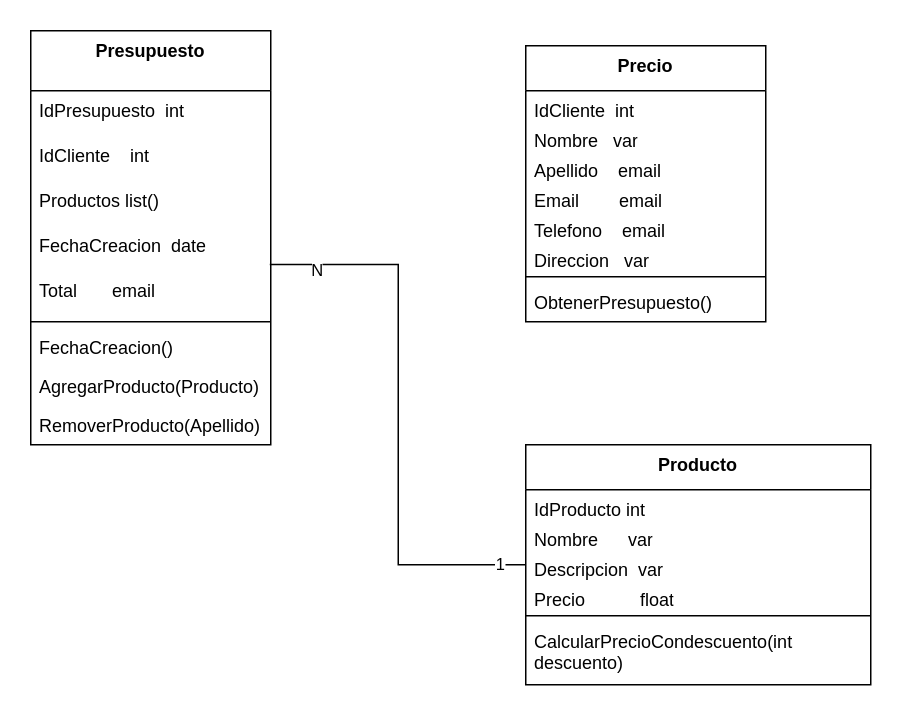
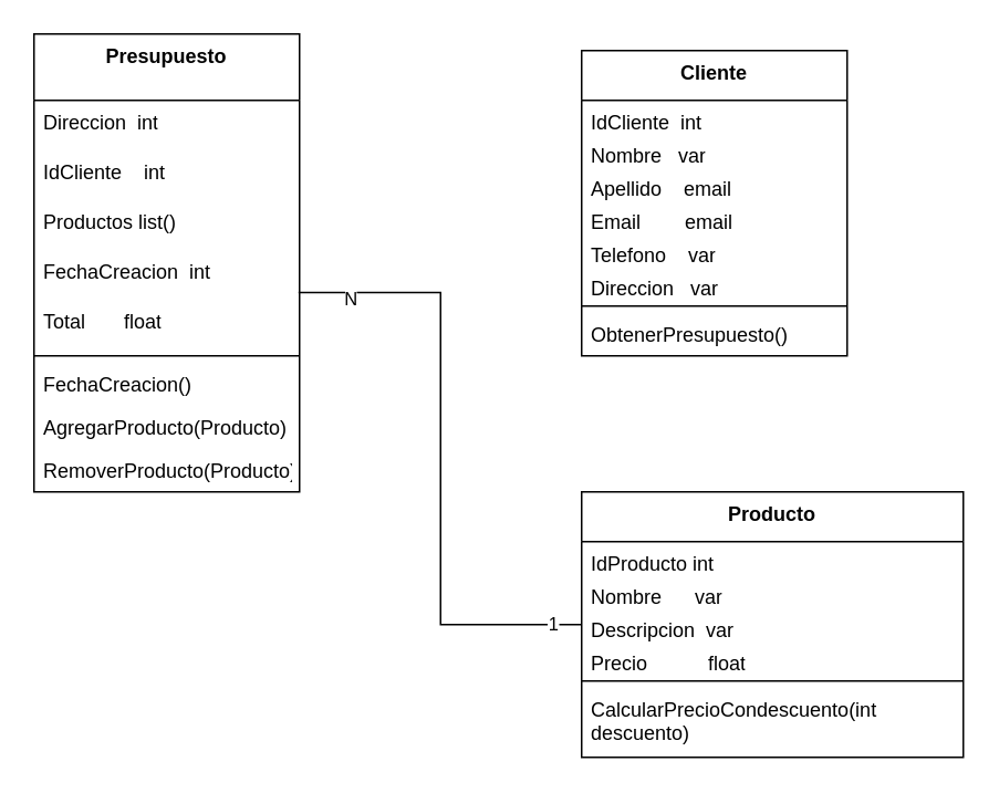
- <mxCell id="12" value="Precio" style="swimlane;fontStyle=1;align=center;verticalAlign=top;childLayout=stackLayout;horizontal=1;startSize=30;horizontalStack=0;resizeParent=1;resizeParentMax=0;resizeLast=0;collapsible=1;marginBottom=0;whiteSpace=wrap;html=1;" vertex="1" parent="1"><mxGeometry x="350" y="30" width="160" height="184" as="geometry" /></mxCell>
+ <mxCell id="12" value="Cliente" style="swimlane;fontStyle=1;align=center;verticalAlign=top;childLayout=stackLayout;horizontal=1;startSize=30;horizontalStack=0;resizeParent=1;resizeParentMax=0;resizeLast=0;collapsible=1;marginBottom=0;whiteSpace=wrap;html=1;" vertex="1" parent="1"><mxGeometry x="350" y="30" width="160" height="184" as="geometry" /></mxCell>
- <mxCell id="3" value="IdPresupuesto&amp;nbsp; int&lt;div&gt;&lt;br&gt;&lt;/div&gt;" style="text;strokeColor=none;fillColor=none;align=left;verticalAlign=top;spacingLeft=4;spacingRight=4;overflow=hidden;rotatable=0;points=[[0,0.5],[1,0.5]];portConstraint=eastwest;whiteSpace=wrap;html=1;" vertex="1" parent="2"><mxGeometry y="40" width="160" height="30" as="geometry" /></mxCell>
+ <mxCell id="3" value="Direccion&amp;nbsp; int&lt;div&gt;&lt;br&gt;&lt;/div&gt;" style="text;strokeColor=none;fillColor=none;align=left;verticalAlign=top;spacingLeft=4;spacingRight=4;overflow=hidden;rotatable=0;points=[[0,0.5],[1,0.5]];portConstraint=eastwest;whiteSpace=wrap;html=1;" vertex="1" parent="2"><mxGeometry y="40" width="160" height="30" as="geometry" /></mxCell>
- <mxCell id="17" value="Telefono&amp;nbsp; &amp;nbsp; email" style="text;strokeColor=none;fillColor=none;align=left;verticalAlign=top;spacingLeft=4;spacingRight=4;overflow=hidden;rotatable=0;points=[[0,0.5],[1,0.5]];portConstraint=eastwest;whiteSpace=wrap;html=1;" vertex="1" parent="12"><mxGeometry y="110" width="160" height="20" as="geometry" /></mxCell>
+ <mxCell id="17" value="Telefono&amp;nbsp; &amp;nbsp; var" style="text;strokeColor=none;fillColor=none;align=left;verticalAlign=top;spacingLeft=4;spacingRight=4;overflow=hidden;rotatable=0;points=[[0,0.5],[1,0.5]];portConstraint=eastwest;whiteSpace=wrap;html=1;" vertex="1" parent="12"><mxGeometry y="110" width="160" height="20" as="geometry" /></mxCell>
- <mxCell id="6" value="FechaCreacion&amp;nbsp; date" style="text;strokeColor=none;fillColor=none;align=left;verticalAlign=top;spacingLeft=4;spacingRight=4;overflow=hidden;rotatable=0;points=[[0,0.5],[1,0.5]];portConstraint=eastwest;whiteSpace=wrap;html=1;" vertex="1" parent="2"><mxGeometry y="130" width="160" height="30" as="geometry" /></mxCell>
+ <mxCell id="6" value="FechaCreacion&amp;nbsp; int" style="text;strokeColor=none;fillColor=none;align=left;verticalAlign=top;spacingLeft=4;spacingRight=4;overflow=hidden;rotatable=0;points=[[0,0.5],[1,0.5]];portConstraint=eastwest;whiteSpace=wrap;html=1;" vertex="1" parent="2"><mxGeometry y="130" width="160" height="30" as="geometry" /></mxCell>
- <mxCell id="7" value="&lt;div&gt;Total&amp;nbsp; &amp;nbsp; &amp;nbsp; &amp;nbsp;email&lt;/div&gt;" style="text;strokeColor=none;fillColor=none;align=left;verticalAlign=top;spacingLeft=4;spacingRight=4;overflow=hidden;rotatable=0;points=[[0,0.5],[1,0.5]];portConstraint=eastwest;whiteSpace=wrap;html=1;" vertex="1" parent="2"><mxGeometry y="160" width="160" height="30" as="geometry" /></mxCell>
+ <mxCell id="7" value="&lt;div&gt;Total&amp;nbsp; &amp;nbsp; &amp;nbsp; &amp;nbsp;float&lt;/div&gt;" style="text;strokeColor=none;fillColor=none;align=left;verticalAlign=top;spacingLeft=4;spacingRight=4;overflow=hidden;rotatable=0;points=[[0,0.5],[1,0.5]];portConstraint=eastwest;whiteSpace=wrap;html=1;" vertex="1" parent="2"><mxGeometry y="160" width="160" height="30" as="geometry" /></mxCell>
- <mxCell id="11" value="RemoverProducto(Apellido)" style="text;strokeColor=none;fillColor=none;align=left;verticalAlign=top;spacingLeft=4;spacingRight=4;overflow=hidden;rotatable=0;points=[[0,0.5],[1,0.5]];portConstraint=eastwest;whiteSpace=wrap;html=1;" vertex="1" parent="2"><mxGeometry y="250" width="160" height="26" as="geometry" /></mxCell>
+ <mxCell id="11" value="RemoverProducto(Producto)" style="text;strokeColor=none;fillColor=none;align=left;verticalAlign=top;spacingLeft=4;spacingRight=4;overflow=hidden;rotatable=0;points=[[0,0.5],[1,0.5]];portConstraint=eastwest;whiteSpace=wrap;html=1;" vertex="1" parent="2"><mxGeometry y="250" width="160" height="26" as="geometry" /></mxCell>
